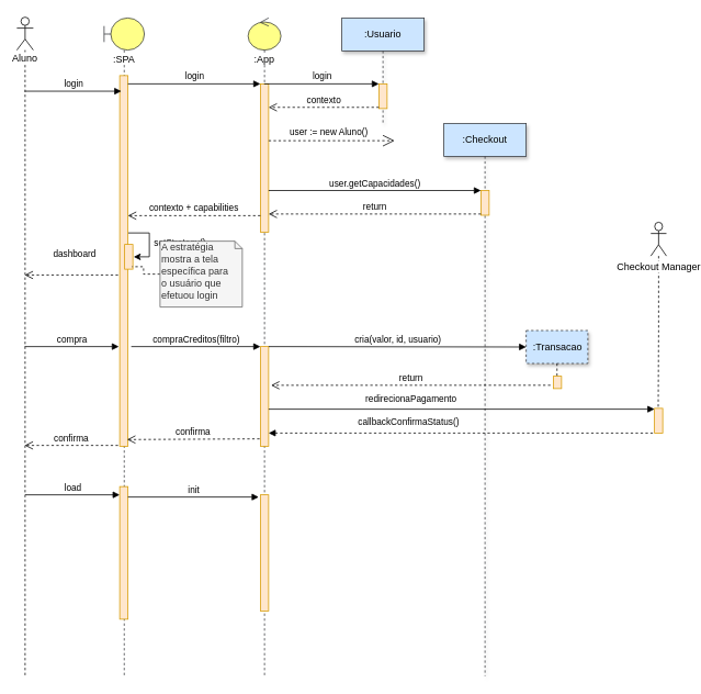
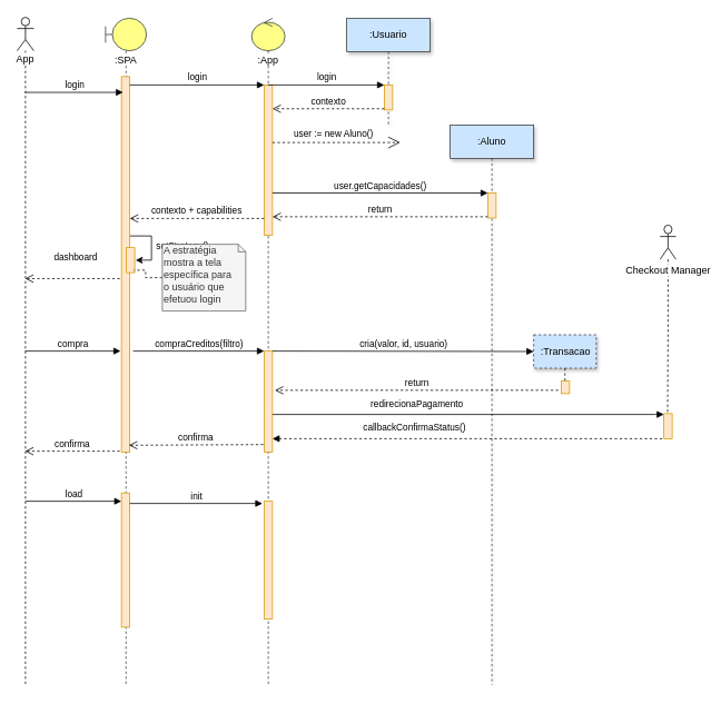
- <mxCell id="7" value="Aluno" style="shape=umlLifeline;participant=umlActor;perimeter=lifelinePerimeter;whiteSpace=wrap;html=1;container=1;collapsible=0;recursiveResize=0;verticalAlign=top;spacingTop=36;labelBackgroundColor=#ffffff;outlineConnect=0;" parent="1" vertex="1"><mxGeometry x="20" y="20" width="20" height="800" as="geometry" /></mxCell>
+ <mxCell id="7" value="App" style="shape=umlLifeline;participant=umlActor;perimeter=lifelinePerimeter;whiteSpace=wrap;html=1;container=1;collapsible=0;recursiveResize=0;verticalAlign=top;spacingTop=36;labelBackgroundColor=#ffffff;outlineConnect=0;" parent="1" vertex="1"><mxGeometry x="20" y="20" width="20" height="800" as="geometry" /></mxCell>
- <mxCell id="20" value=":Checkout" style="shape=umlLifeline;perimeter=lifelinePerimeter;whiteSpace=wrap;html=1;container=1;collapsible=0;recursiveResize=0;outlineConnect=0;shadow=1;strokeColor=#36393d;fillColor=#cce5ff;" parent="1" vertex="1"><mxGeometry x="539" y="149" width="100" height="671" as="geometry" /></mxCell>
+ <mxCell id="20" value=":Aluno" style="shape=umlLifeline;perimeter=lifelinePerimeter;whiteSpace=wrap;html=1;container=1;collapsible=0;recursiveResize=0;outlineConnect=0;shadow=1;strokeColor=#36393d;fillColor=#cce5ff;" parent="1" vertex="1"><mxGeometry x="539" y="149" width="100" height="671" as="geometry" /></mxCell>
